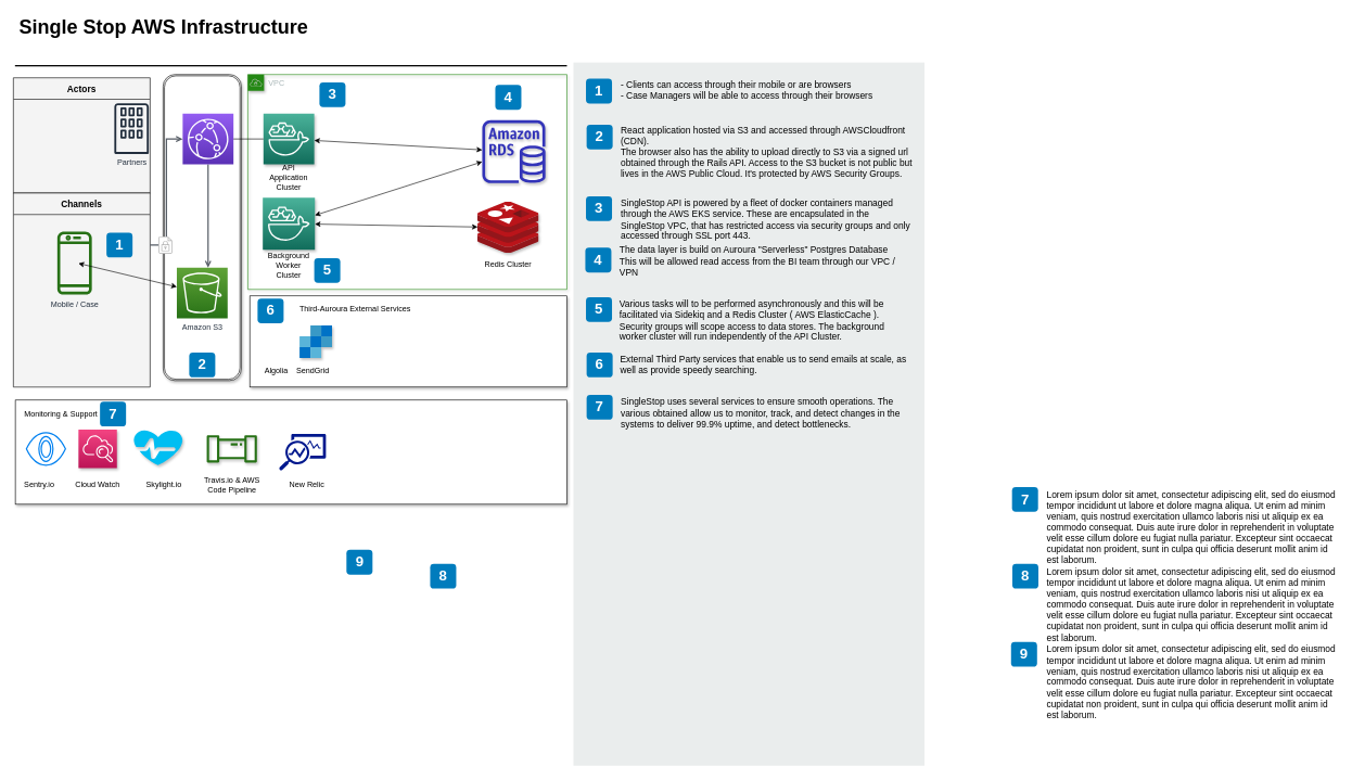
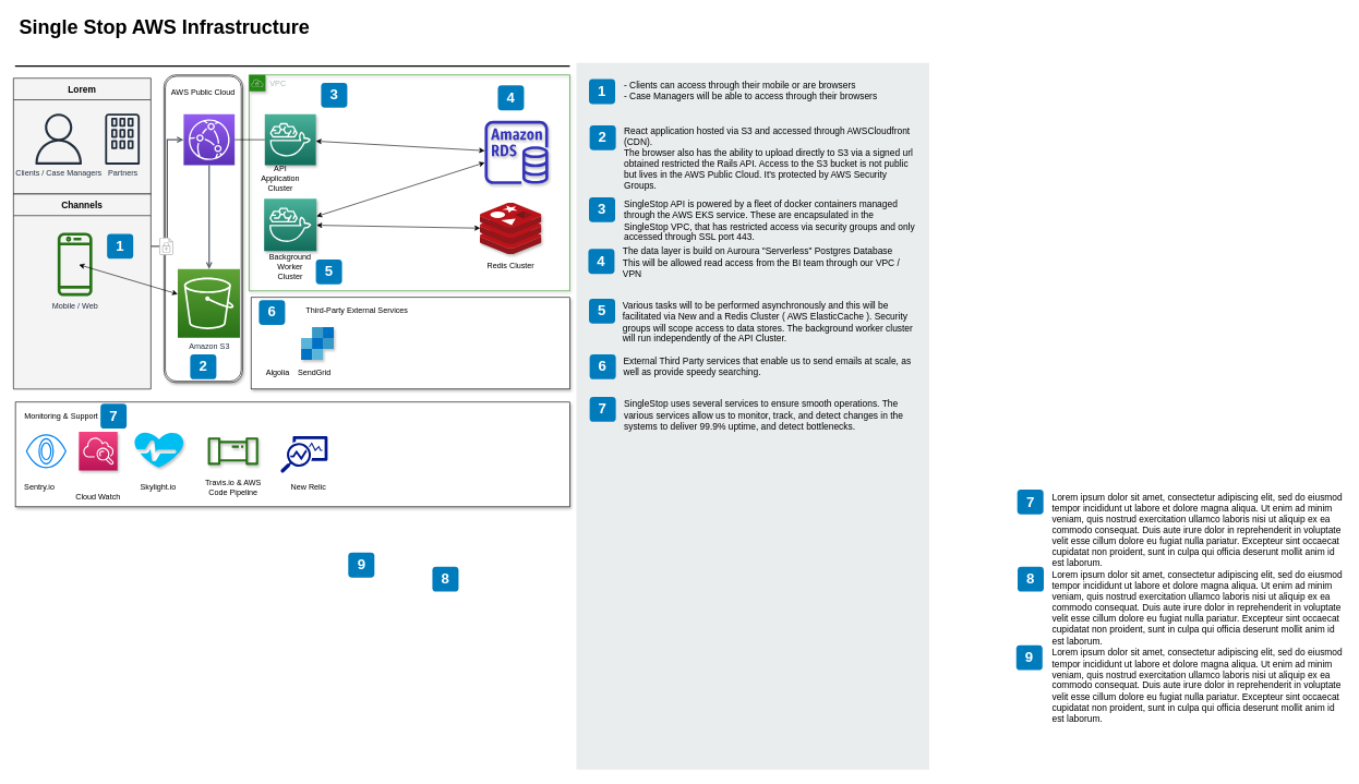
- <mxCell id="28" value="Actors" style="swimlane;fontSize=14;align=center;swimlaneFillColor=#f4f4f4;fillColor=#f4f4f4;collapsible=0;startSize=33;" parent="1" vertex="1"><mxGeometry x="20" y="119" width="210" height="177" as="geometry" /></mxCell>
+ <mxCell id="28" value="Lorem" style="swimlane;fontSize=14;align=center;swimlaneFillColor=#f4f4f4;fillColor=#f4f4f4;collapsible=0;startSize=33;" parent="1" vertex="1"><mxGeometry x="20" y="119" width="210" height="177" as="geometry" /></mxCell>
+ <mxCell id="45" value="AWS Public Cloud" style="text;html=1;strokeColor=none;fillColor=none;align=center;verticalAlign=middle;whiteSpace=wrap;rounded=0;shadow=1;" vertex="1" parent="1"><mxGeometry x="255" y="130" width="110" height="22" as="geometry" /></mxCell>
- <mxCell id="30" value="Partners" style="outlineConnect=0;fontColor=#232F3E;gradientColor=none;fillColor=#232F3E;strokeColor=none;dashed=0;verticalLabelPosition=bottom;verticalAlign=top;align=center;html=1;fontSize=12;fontStyle=0;aspect=fixed;pointerEvents=1;shape=mxgraph.aws4.corporate_data_center;labelBackgroundColor=none;" parent="28" vertex="1"><mxGeometry x="155" y="39" width="53" height="78" as="geometry" /></mxCell>
+ <mxCell id="30" value="Partners" style="outlineConnect=0;fontColor=#232F3E;gradientColor=none;fillColor=#232F3E;strokeColor=none;dashed=0;verticalLabelPosition=bottom;verticalAlign=top;align=center;html=1;fontSize=12;fontStyle=0;aspect=fixed;pointerEvents=1;shape=mxgraph.aws4.corporate_data_center;labelBackgroundColor=none;" parent="28" vertex="1"><mxGeometry x="140" y="54" width="53" height="78" as="geometry" /></mxCell>
+ <mxCell id="29" value="Clients / Case Managers" style="outlineConnect=0;fontColor=#232F3E;gradientColor=none;fillColor=#232F3E;strokeColor=none;dashed=0;verticalLabelPosition=bottom;verticalAlign=top;align=center;html=1;fontSize=12;fontStyle=0;aspect=fixed;pointerEvents=1;shape=mxgraph.aws4.user;labelBackgroundColor=none;" parent="28" vertex="1"><mxGeometry x="30" y="54" width="78" height="78" as="geometry" /></mxCell>
- <mxCell id="20" value="React application hosted via S3 and accessed through AWSCloudfront (CDN).&lt;br&gt;The browser also has the ability to upload directly to S3 via a signed url obtained through the Rails API. Access to the S3 bucket is not public but lives in the AWS Public Cloud. It's protected by AWS Security Groups.&amp;nbsp;" style="text;html=1;align=left;verticalAlign=top;spacingTop=-4;fontSize=14;labelBackgroundColor=none;whiteSpace=wrap;" parent="1" vertex="1"><mxGeometry x="950.75" y="188.5" width="450" height="112.5" as="geometry" /></mxCell>
+ <mxCell id="20" value="React application hosted via S3 and accessed through AWSCloudfront (CDN).&lt;br&gt;The browser also has the ability to upload directly to S3 via a signed url obtained restricted the Rails API. Access to the S3 bucket is not public but lives in the AWS Public Cloud. It's protected by AWS Security Groups.&amp;nbsp;" style="text;html=1;align=left;verticalAlign=top;spacingTop=-4;fontSize=14;labelBackgroundColor=none;whiteSpace=wrap;" parent="1" vertex="1"><mxGeometry x="950.75" y="188.5" width="450" height="112.5" as="geometry" /></mxCell>
- <mxCell id="51" value="API Application&lt;br&gt;Cluster" style="text;html=1;strokeColor=none;fillColor=none;align=center;verticalAlign=middle;whiteSpace=wrap;rounded=0;shadow=1;" vertex="1" parent="1"><mxGeometry x="423" y="262" width="40" height="20" as="geometry" /></mxCell>
+ <mxCell id="51" value="API Application&lt;br&gt;Cluster" style="text;html=1;strokeColor=none;fillColor=none;align=center;verticalAlign=middle;whiteSpace=wrap;rounded=0;shadow=1;" vertex="1" parent="1"><mxGeometry x="408" y="262" width="40" height="20" as="geometry" /></mxCell>
- <mxCell id="35" value="Amazon S3" style="outlineConnect=0;fontColor=#232F3E;gradientColor=#60A337;gradientDirection=north;fillColor=#277116;strokeColor=#ffffff;dashed=0;verticalLabelPosition=bottom;verticalAlign=top;align=center;html=1;fontSize=12;fontStyle=0;aspect=fixed;shape=mxgraph.aws4.resourceIcon;resIcon=mxgraph.aws4.s3;labelBackgroundColor=none;" parent="1" vertex="1"><mxGeometry x="271" y="410.5" width="78" height="78" as="geometry" /></mxCell>
+ <mxCell id="35" value="Amazon S3" style="outlineConnect=0;fontColor=#232F3E;gradientColor=#60A337;gradientDirection=north;fillColor=#277116;strokeColor=#ffffff;dashed=0;verticalLabelPosition=bottom;verticalAlign=top;align=center;html=1;fontSize=12;fontStyle=0;aspect=fixed;shape=mxgraph.aws4.resourceIcon;resIcon=mxgraph.aws4.s3;labelBackgroundColor=none;" parent="1" vertex="1"><mxGeometry x="271" y="410.5" width="95" height="105" as="geometry" /></mxCell>
- <mxCell id="32" value="Mobile / Case" style="outlineConnect=0;fontColor=#232F3E;gradientColor=none;strokeColor=none;fillColor=#277116;dashed=0;verticalLabelPosition=bottom;verticalAlign=top;align=center;html=1;fontSize=12;fontStyle=0;shape=mxgraph.aws4.mobile_client;labelBackgroundColor=none;" parent="31" vertex="1"><mxGeometry x="67.5" y="57.5" width="53" height="100" as="geometry" /></mxCell>
+ <mxCell id="32" value="Mobile / Web" style="outlineConnect=0;fontColor=#232F3E;gradientColor=none;strokeColor=none;fillColor=#277116;dashed=0;verticalLabelPosition=bottom;verticalAlign=top;align=center;html=1;fontSize=12;fontStyle=0;shape=mxgraph.aws4.mobile_client;labelBackgroundColor=none;" parent="31" vertex="1"><mxGeometry x="67.5" y="57.5" width="53" height="100" as="geometry" /></mxCell>
- <mxCell id="56" value="Third-Auroura External Services" style="text;html=1;strokeColor=none;fillColor=none;align=center;verticalAlign=middle;whiteSpace=wrap;rounded=0;shadow=1;" vertex="1" parent="1"><mxGeometry x="394.5" y="464" width="300" height="20" as="geometry" /></mxCell>
+ <mxCell id="56" value="Third-Party External Services" style="text;html=1;strokeColor=none;fillColor=none;align=center;verticalAlign=middle;whiteSpace=wrap;rounded=0;shadow=1;" vertex="1" parent="1"><mxGeometry x="394.5" y="464" width="300" height="20" as="geometry" /></mxCell>
- <mxCell id="23" value="&lt;span&gt;Various tasks will to be performed asynchronously and this will be facilitated via Sidekiq and a Redis Cluster ( AWS ElasticCache ). Security groups will scope access to data stores. The background worker cluster will run independently of the API Cluster.&amp;nbsp;&lt;/span&gt;" style="text;html=1;align=left;verticalAlign=top;spacingTop=-4;fontSize=14;labelBackgroundColor=none;whiteSpace=wrap;" parent="1" vertex="1"><mxGeometry x="948.75" y="456" width="449" height="75" as="geometry" /></mxCell>
+ <mxCell id="23" value="&lt;span&gt;Various tasks will to be performed asynchronously and this will be facilitated via New and a Redis Cluster ( AWS ElasticCache ). Security groups will scope access to data stores. The background worker cluster will run independently of the API Cluster.&amp;nbsp;&lt;/span&gt;" style="text;html=1;align=left;verticalAlign=top;spacingTop=-4;fontSize=14;labelBackgroundColor=none;whiteSpace=wrap;" parent="1" vertex="1"><mxGeometry x="948.75" y="456" width="449" height="75" as="geometry" /></mxCell>
- <mxCell id="74" value="&lt;span&gt;SingleStop uses several services to ensure smooth operations. The various obtained allow us to monitor, track, and detect changes&amp;nbsp;in the systems to deliver 99.9% uptime, and detect bottlenecks.&amp;nbsp;&lt;/span&gt;" style="text;html=1;align=left;verticalAlign=top;spacingTop=-4;fontSize=14;labelBackgroundColor=none;whiteSpace=wrap;" vertex="1" parent="1"><mxGeometry x="950.75" y="606" width="450" height="53" as="geometry" /></mxCell>
+ <mxCell id="74" value="&lt;span&gt;SingleStop uses several services to ensure smooth operations. The various services allow us to monitor, track, and detect changes&amp;nbsp;in the systems to deliver 99.9% uptime, and detect bottlenecks.&amp;nbsp;&lt;/span&gt;" style="text;html=1;align=left;verticalAlign=top;spacingTop=-4;fontSize=14;labelBackgroundColor=none;whiteSpace=wrap;" vertex="1" parent="1"><mxGeometry x="950.75" y="606" width="450" height="53" as="geometry" /></mxCell>
- <mxCell id="66" value="Cloud Watch" style="text;html=1;strokeColor=none;fillColor=none;align=center;verticalAlign=middle;whiteSpace=wrap;rounded=0;shadow=1;" vertex="1" parent="1"><mxGeometry x="106" y="734" width="87" height="20" as="geometry" /></mxCell>
+ <mxCell id="66" value="Cloud Watch" style="text;html=1;strokeColor=none;fillColor=none;align=center;verticalAlign=middle;whiteSpace=wrap;rounded=0;shadow=1;" vertex="1" parent="1"><mxGeometry x="106" y="749" width="87" height="20" as="geometry" /></mxCell>
- <mxCell id="68" value="Skylight.io" style="text;html=1;strokeColor=none;fillColor=none;align=center;verticalAlign=middle;whiteSpace=wrap;rounded=0;shadow=1;" vertex="1" parent="1"><mxGeometry x="213" y="734" width="77" height="20" as="geometry" /></mxCell>
+ <mxCell id="68" value="Skylight.io" style="text;html=1;strokeColor=none;fillColor=none;align=center;verticalAlign=middle;whiteSpace=wrap;rounded=0;shadow=1;" vertex="1" parent="1"><mxGeometry x="203" y="734" width="77" height="20" as="geometry" /></mxCell>
